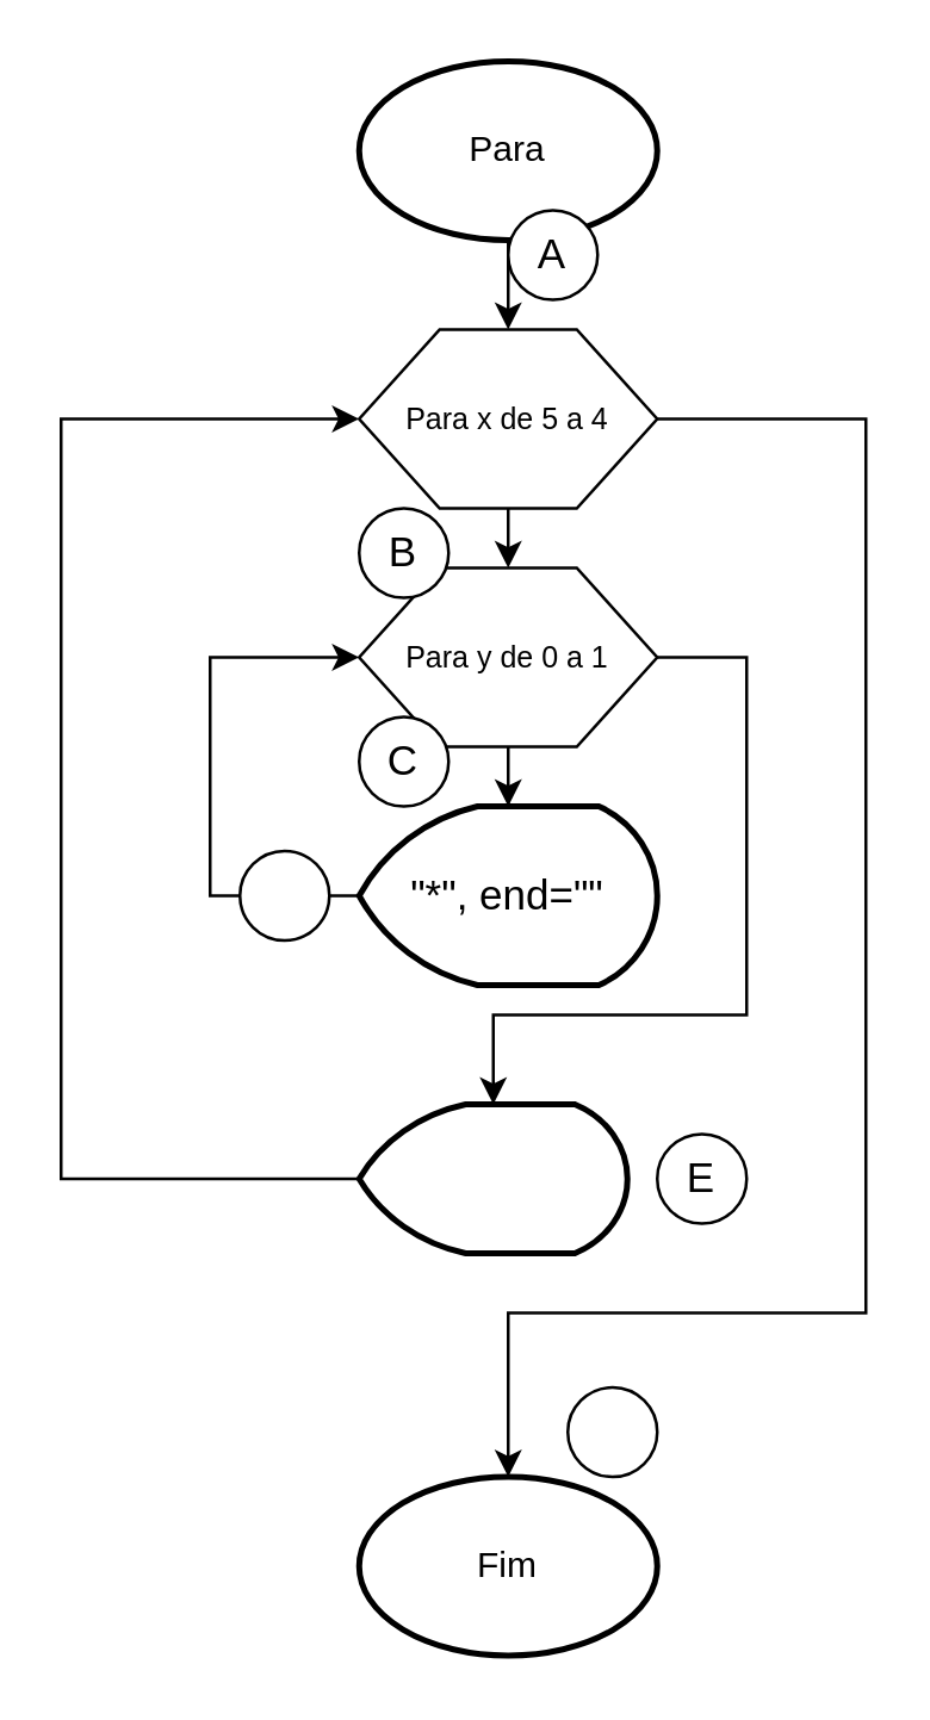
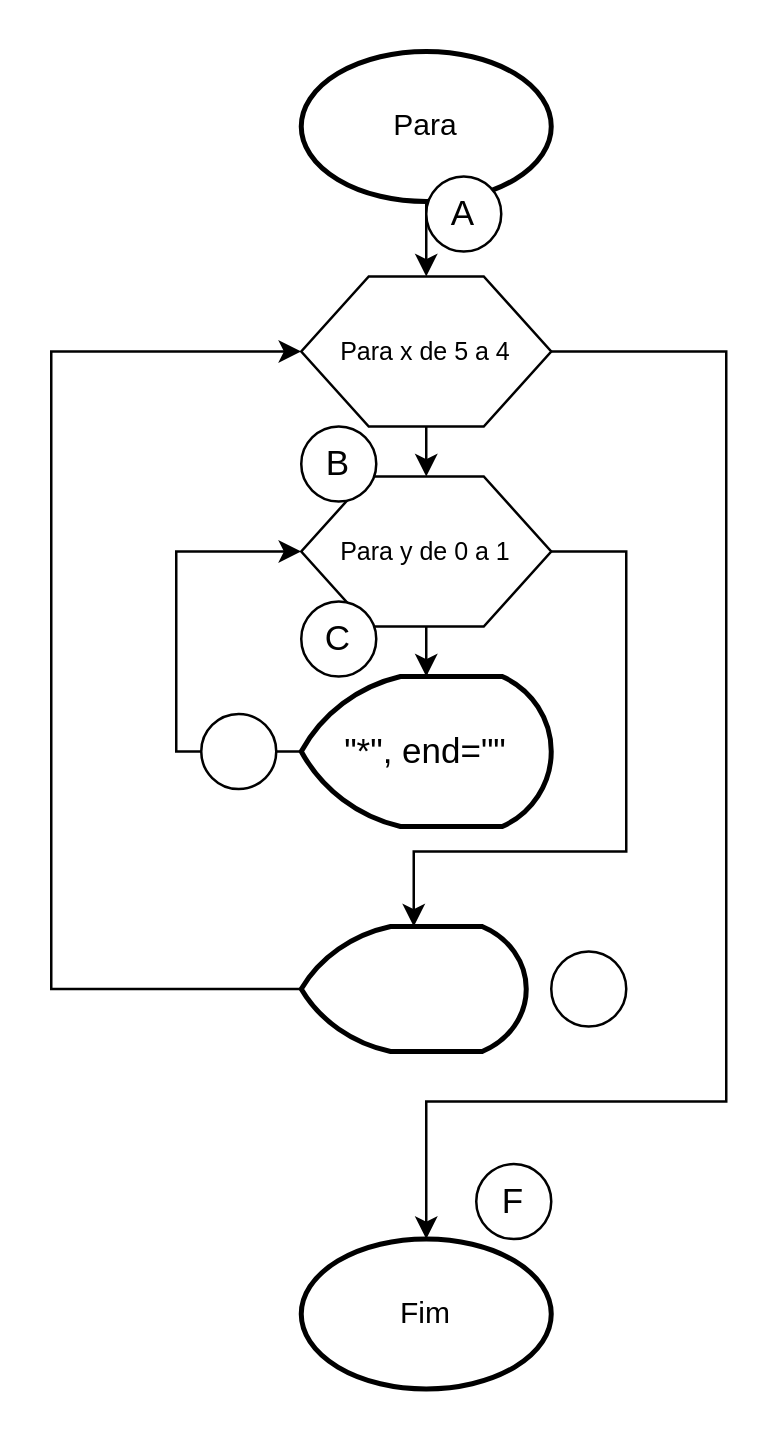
- <mxCell id="25" value="&lt;font style=&quot;font-size: 14px&quot;&gt;E&lt;/font&gt;" style="text;html=1;strokeColor=none;fillColor=none;align=center;verticalAlign=middle;whiteSpace=wrap;rounded=0;" vertex="1" parent="23"><mxGeometry width="30" height="30" as="geometry" /></mxCell>
+ <mxCell id="28" value="&lt;font style=&quot;font-size: 14px&quot;&gt;F&lt;/font&gt;" style="text;html=1;strokeColor=none;fillColor=none;align=center;verticalAlign=middle;whiteSpace=wrap;rounded=0;" vertex="1" parent="26"><mxGeometry width="30" height="30" as="geometry" /></mxCell>
